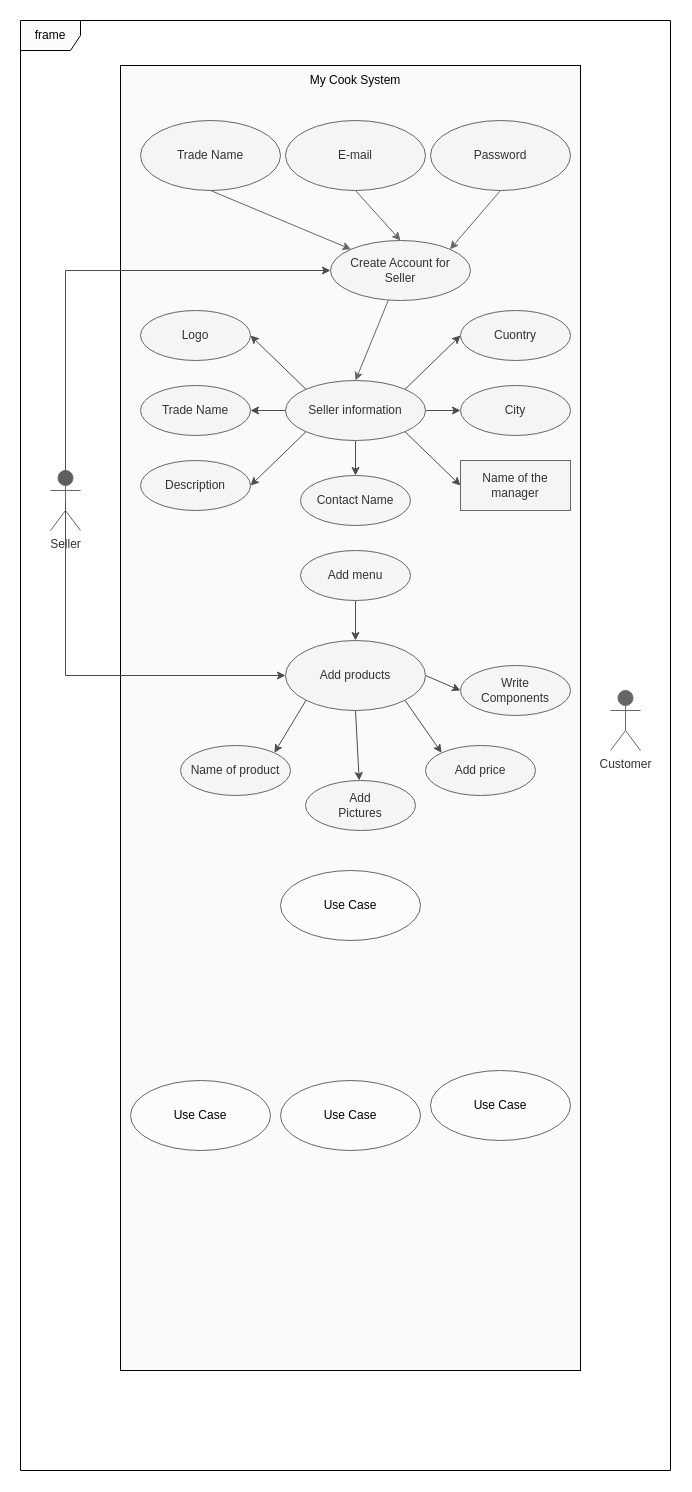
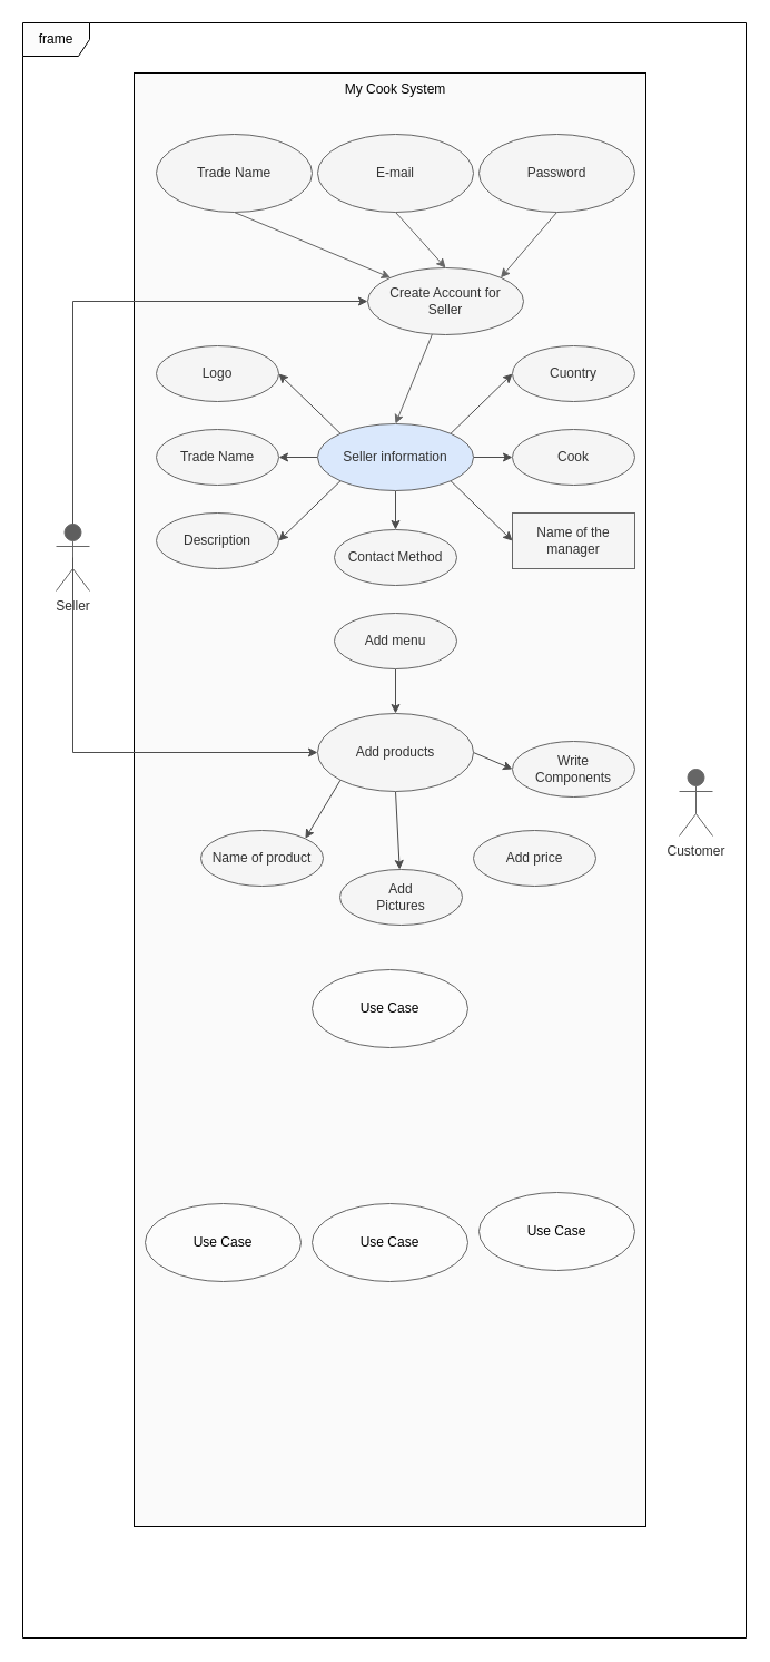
- <mxCell id="15" value="Seller information" style="ellipse;whiteSpace=wrap;html=1;strokeColor=#666666;fillColor=#f5f5f5;fontColor=#333333;" vertex="1" parent="1"><mxGeometry x="285" y="380" width="140" height="60" as="geometry" /></mxCell>
+ <mxCell id="15" value="Seller information" style="ellipse;whiteSpace=wrap;html=1;strokeColor=#666666;fillColor=#dae8fc;fontColor=#333333;" vertex="1" parent="1"><mxGeometry x="285" y="380" width="140" height="60" as="geometry" /></mxCell>
- <mxCell id="25" value="City" style="ellipse;whiteSpace=wrap;html=1;strokeColor=#666666;fillColor=#f5f5f5;fontColor=#333333;" vertex="1" parent="1"><mxGeometry x="460" y="385" width="110" height="50" as="geometry" /></mxCell>
+ <mxCell id="25" value="Cook" style="ellipse;whiteSpace=wrap;html=1;strokeColor=#666666;fillColor=#f5f5f5;fontColor=#333333;" vertex="1" parent="1"><mxGeometry x="460" y="385" width="110" height="50" as="geometry" /></mxCell>
- <mxCell id="28" value="Contact Name" style="ellipse;whiteSpace=wrap;html=1;strokeColor=#666666;fillColor=#f5f5f5;fontColor=#333333;" vertex="1" parent="1"><mxGeometry x="300" y="475" width="110" height="50" as="geometry" /></mxCell>
+ <mxCell id="28" value="Contact Method" style="ellipse;whiteSpace=wrap;html=1;strokeColor=#666666;fillColor=#f5f5f5;fontColor=#333333;" vertex="1" parent="1"><mxGeometry x="300" y="475" width="110" height="50" as="geometry" /></mxCell>
- <mxCell id="33" style="edgeStyle=none;rounded=0;orthogonalLoop=1;jettySize=auto;html=1;exitX=1;exitY=1;exitDx=0;exitDy=0;entryX=0;entryY=0;entryDx=0;entryDy=0;strokeColor=#4D4D4D;" edge="1" parent="1" source="35" target="39"><mxGeometry relative="1" as="geometry" /></mxCell>
